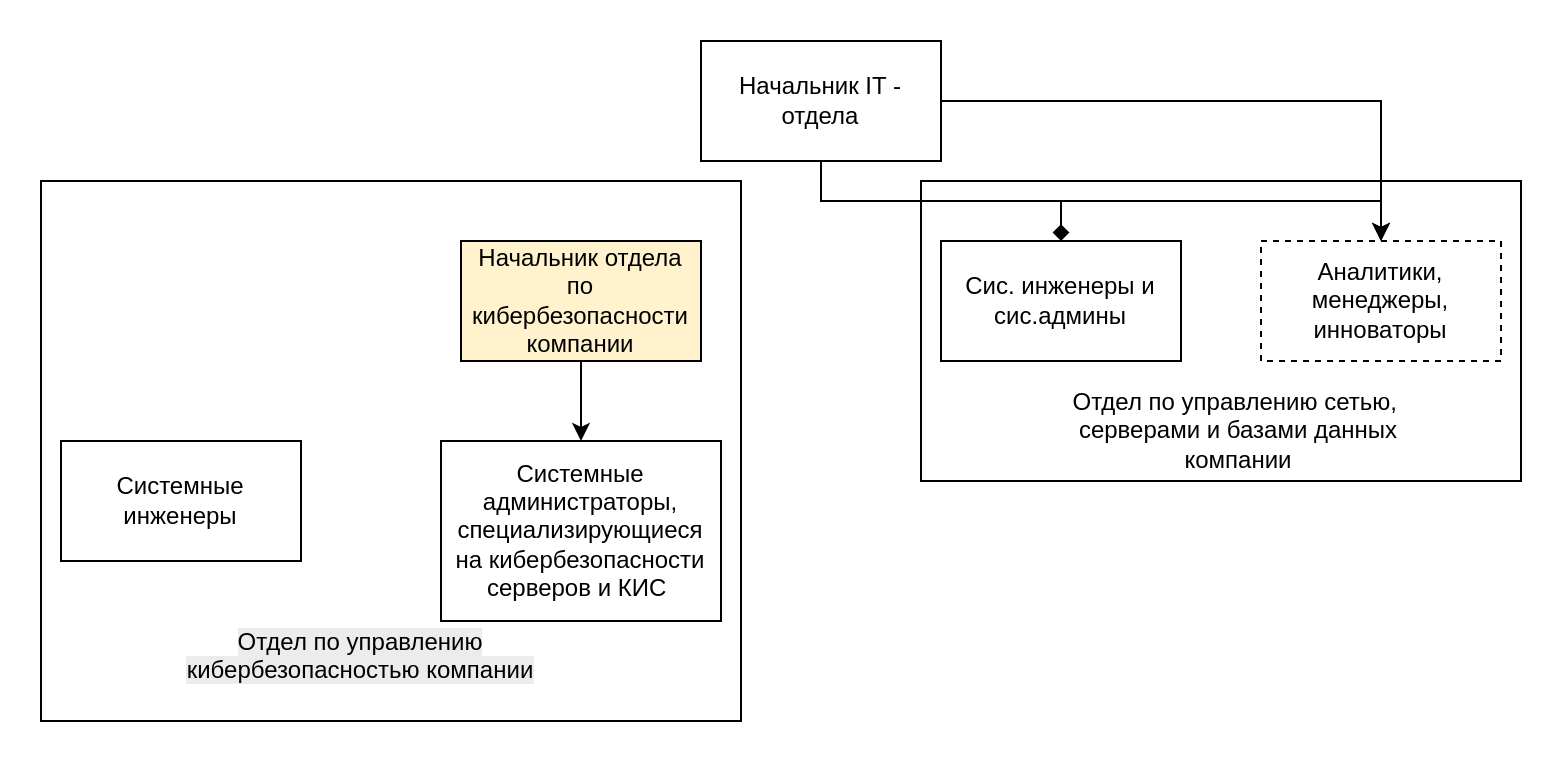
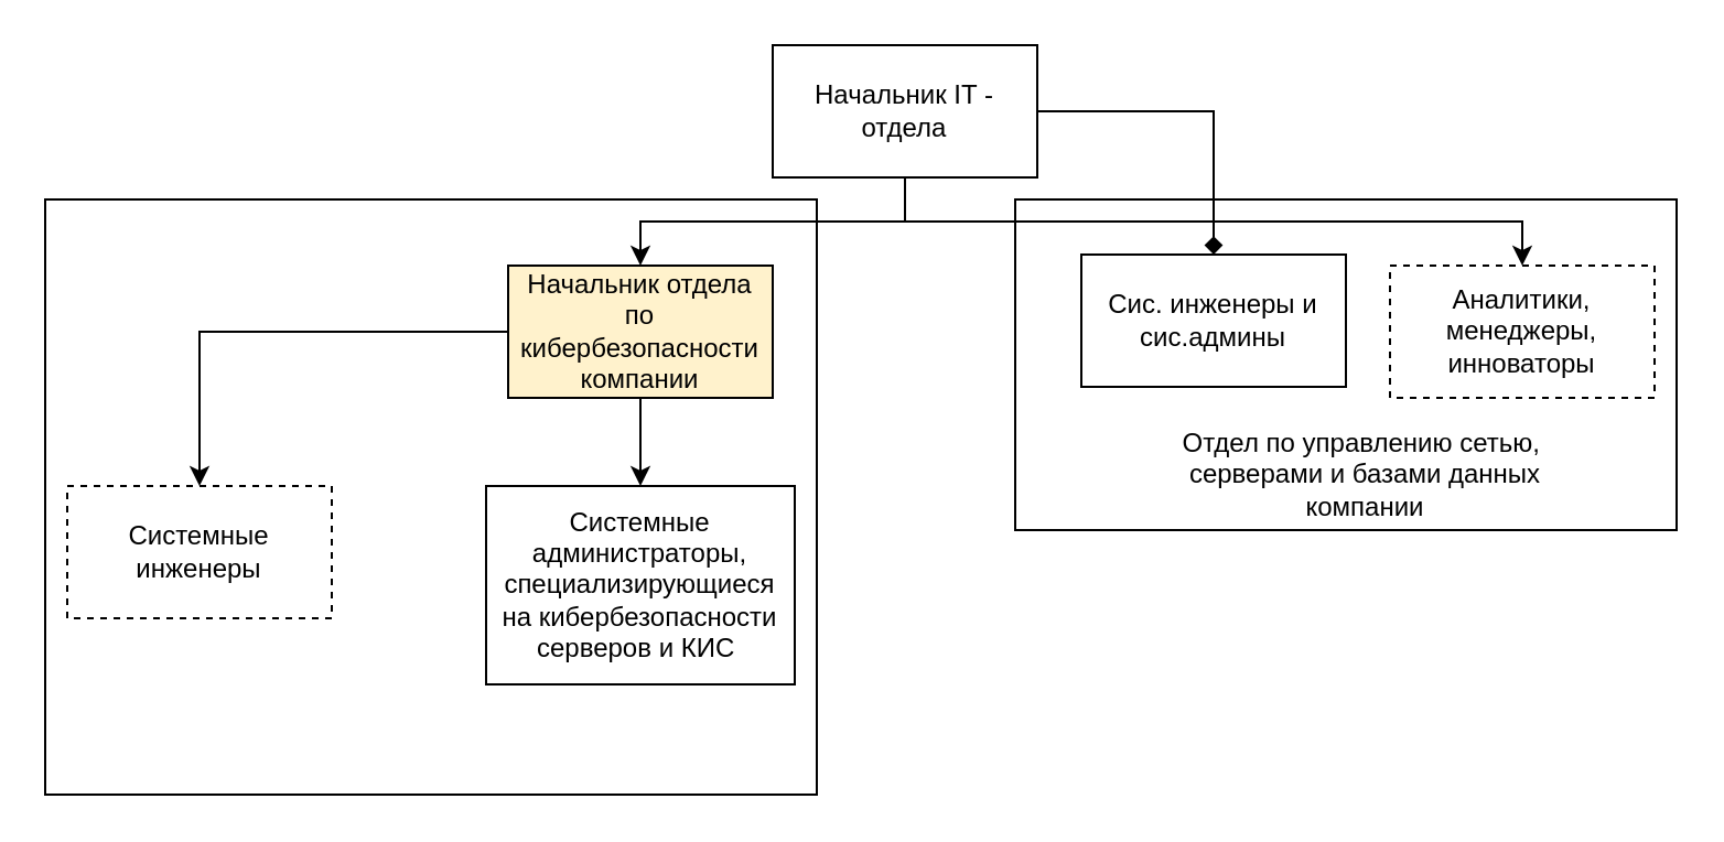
- <mxCell id="8" style="edgeStyle=orthogonalEdgeStyle;rounded=0;orthogonalLoop=1;jettySize=auto;html=1;" edge="1" parent="1" source="9" target="10"><mxGeometry relative="1" as="geometry" /></mxCell>
+ <mxCell id="8" style="edgeStyle=orthogonalEdgeStyle;rounded=0;orthogonalLoop=1;jettySize=auto;html=1;entryX=0.5;entryY=0;entryDx=0;entryDy=0;" edge="1" parent="1" source="9" target="4"><mxGeometry relative="1" as="geometry" /></mxCell>
+ <mxCell id="3" style="edgeStyle=orthogonalEdgeStyle;rounded=0;orthogonalLoop=1;jettySize=auto;html=1;entryX=0.5;entryY=0;entryDx=0;entryDy=0;" edge="1" parent="1" source="4" target="16"><mxGeometry relative="1" as="geometry" /></mxCell>
- <mxCell id="11" value="Сис. инженеры и сис.админы" style="rounded=0;whiteSpace=wrap;html=1;" vertex="1" parent="1"><mxGeometry x="470" y="120" width="120" height="60" as="geometry" /></mxCell>
+ <mxCell id="11" value="Сис. инженеры и сис.админы" style="rounded=0;whiteSpace=wrap;html=1;" vertex="1" parent="1"><mxGeometry x="490" y="115" width="120" height="60" as="geometry" /></mxCell>
- <mxCell id="16" value="Системные инженеры" style="rounded=0;whiteSpace=wrap;html=1;" vertex="1" parent="1"><mxGeometry x="30" y="220" width="120" height="60" as="geometry" /></mxCell>
+ <mxCell id="16" value="Системные инженеры" style="rounded=0;whiteSpace=wrap;html=1;dashed=1;" vertex="1" parent="1"><mxGeometry x="30" y="220" width="120" height="60" as="geometry" /></mxCell>
- <mxCell id="15" value="&#10;&lt;span style=&quot;color: rgb(0, 0, 0); font-family: Helvetica; font-size: 12px; font-style: normal; font-variant-ligatures: normal; font-variant-caps: normal; font-weight: 400; letter-spacing: normal; orphans: 2; text-align: center; text-indent: 0px; text-transform: none; widows: 2; word-spacing: 0px; -webkit-text-stroke-width: 0px; white-space: normal; background-color: rgb(236, 236, 236); text-decoration-thickness: initial; text-decoration-style: initial; text-decoration-color: initial; display: inline !important; float: none;&quot;&gt;Отдел по управлению кибербезопасностью компании&lt;/span&gt;&#10;&#10;" style="text;html=1;align=center;verticalAlign=middle;whiteSpace=wrap;rounded=0;" vertex="1" parent="1"><mxGeometry x="75" y="320" width="210" height="30" as="geometry" /></mxCell>
